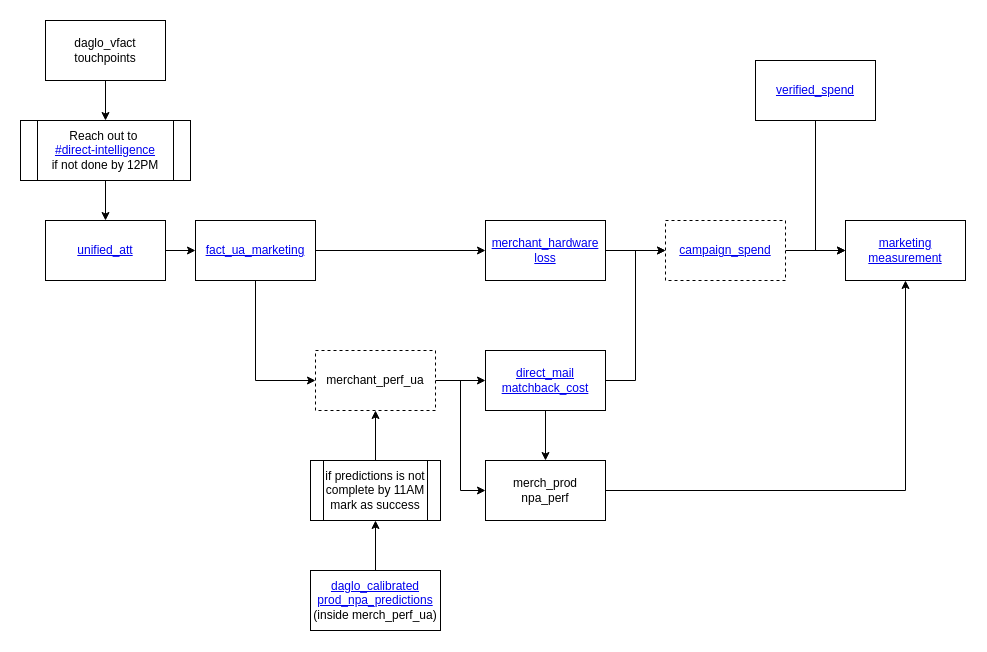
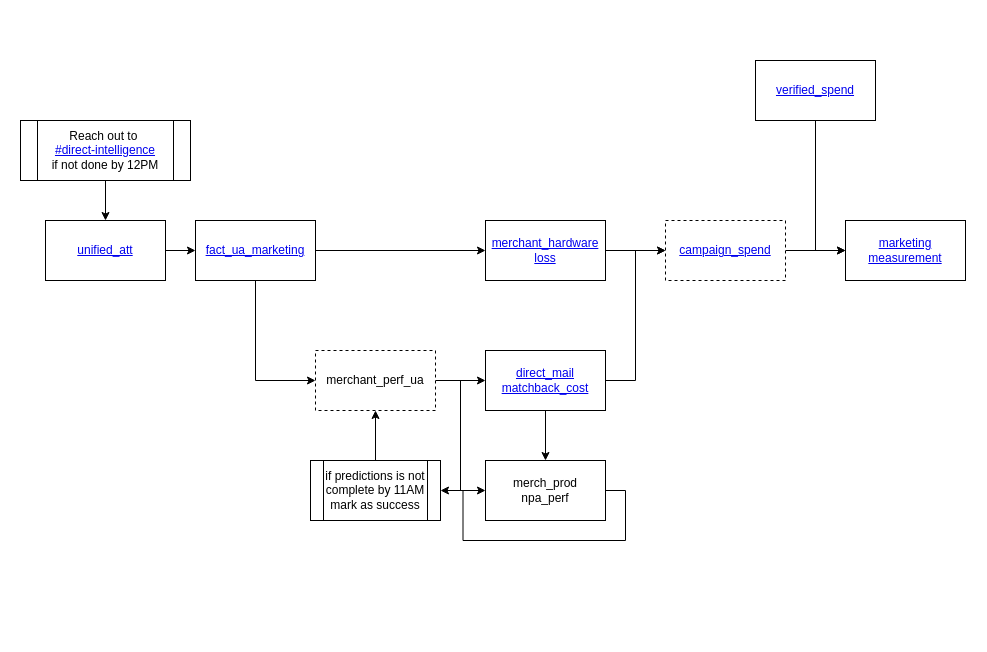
- <mxCell id="27" value="daglo_vfact&lt;br&gt;touchpoints" style="rounded=0;whiteSpace=wrap;html=1;" parent="1" vertex="1"><mxGeometry x="45" y="20" width="120" height="60" as="geometry" /></mxCell>
- <mxCell id="26" style="edgeStyle=orthogonalEdgeStyle;rounded=0;orthogonalLoop=1;jettySize=auto;html=1;exitX=0.5;exitY=1;exitDx=0;exitDy=0;entryX=0.5;entryY=0;entryDx=0;entryDy=0;" parent="1" source="27" target="29" edge="1"><mxGeometry relative="1" as="geometry" /></mxCell>
- <mxCell id="22" style="edgeStyle=orthogonalEdgeStyle;rounded=0;orthogonalLoop=1;jettySize=auto;html=1;exitX=1;exitY=0.5;exitDx=0;exitDy=0;entryX=0.5;entryY=1;entryDx=0;entryDy=0;" parent="1" source="23" target="14" edge="1"><mxGeometry relative="1" as="geometry" /></mxCell>
+ <mxCell id="22" style="edgeStyle=orthogonalEdgeStyle;rounded=0;orthogonalLoop=1;jettySize=auto;html=1;exitX=1;exitY=0.5;exitDx=0;exitDy=0;" parent="1" source="23" target="25" edge="1"><mxGeometry relative="1" as="geometry" /></mxCell>
- <mxCell id="20" style="edgeStyle=orthogonalEdgeStyle;rounded=0;orthogonalLoop=1;jettySize=auto;html=1;exitX=0.5;exitY=0;exitDx=0;exitDy=0;entryX=0.5;entryY=1;entryDx=0;entryDy=0;" parent="1" source="21" target="25" edge="1"><mxGeometry relative="1" as="geometry" /></mxCell>
- <mxCell id="21" value="&lt;a href=&quot;https://zd60ab5ba548e78e3p-tp.appspot.com/admin/airflow/rendered?task_id=daglo_calibrated_product_npa_predictions&amp;amp;dag_id=merchant_performance_ua_v20210609&amp;amp;execution_date=2021-07-20T00%3A00%3A00%2B00%3A00&quot;&gt;daglo_calibrated&lt;br&gt;prod_npa_predictions&lt;/a&gt;&lt;br&gt;(inside merch_perf_ua)" style="rounded=0;whiteSpace=wrap;html=1;" parent="1" vertex="1"><mxGeometry x="310" y="570" width="130" height="60" as="geometry" /></mxCell>
